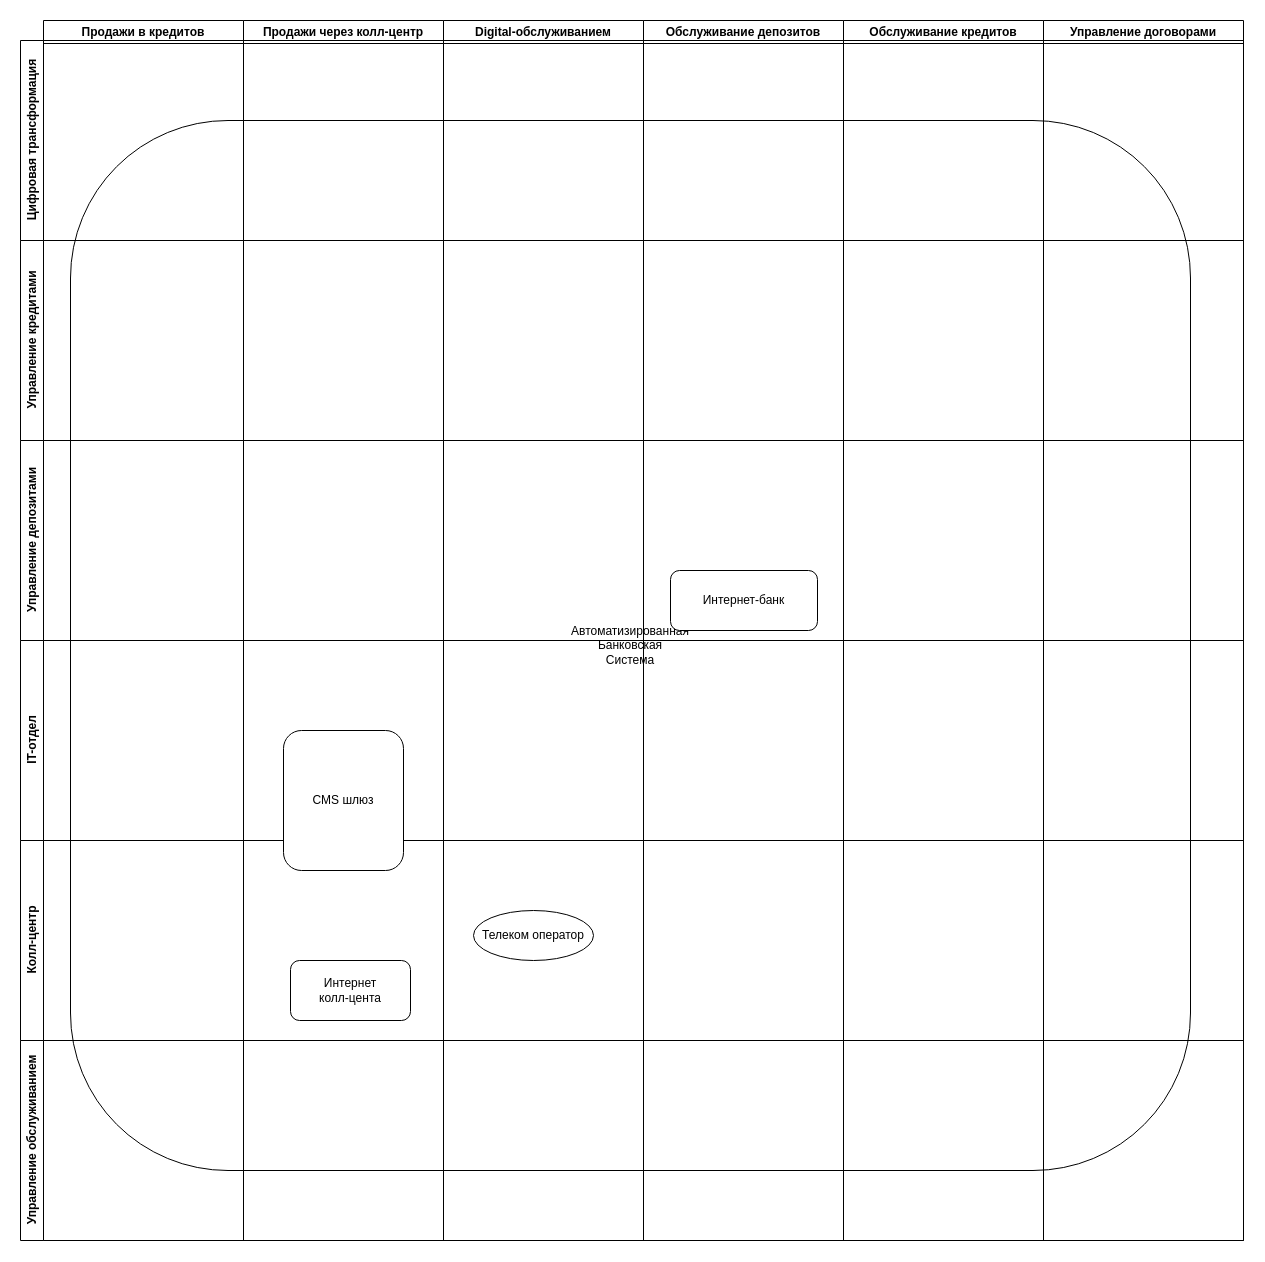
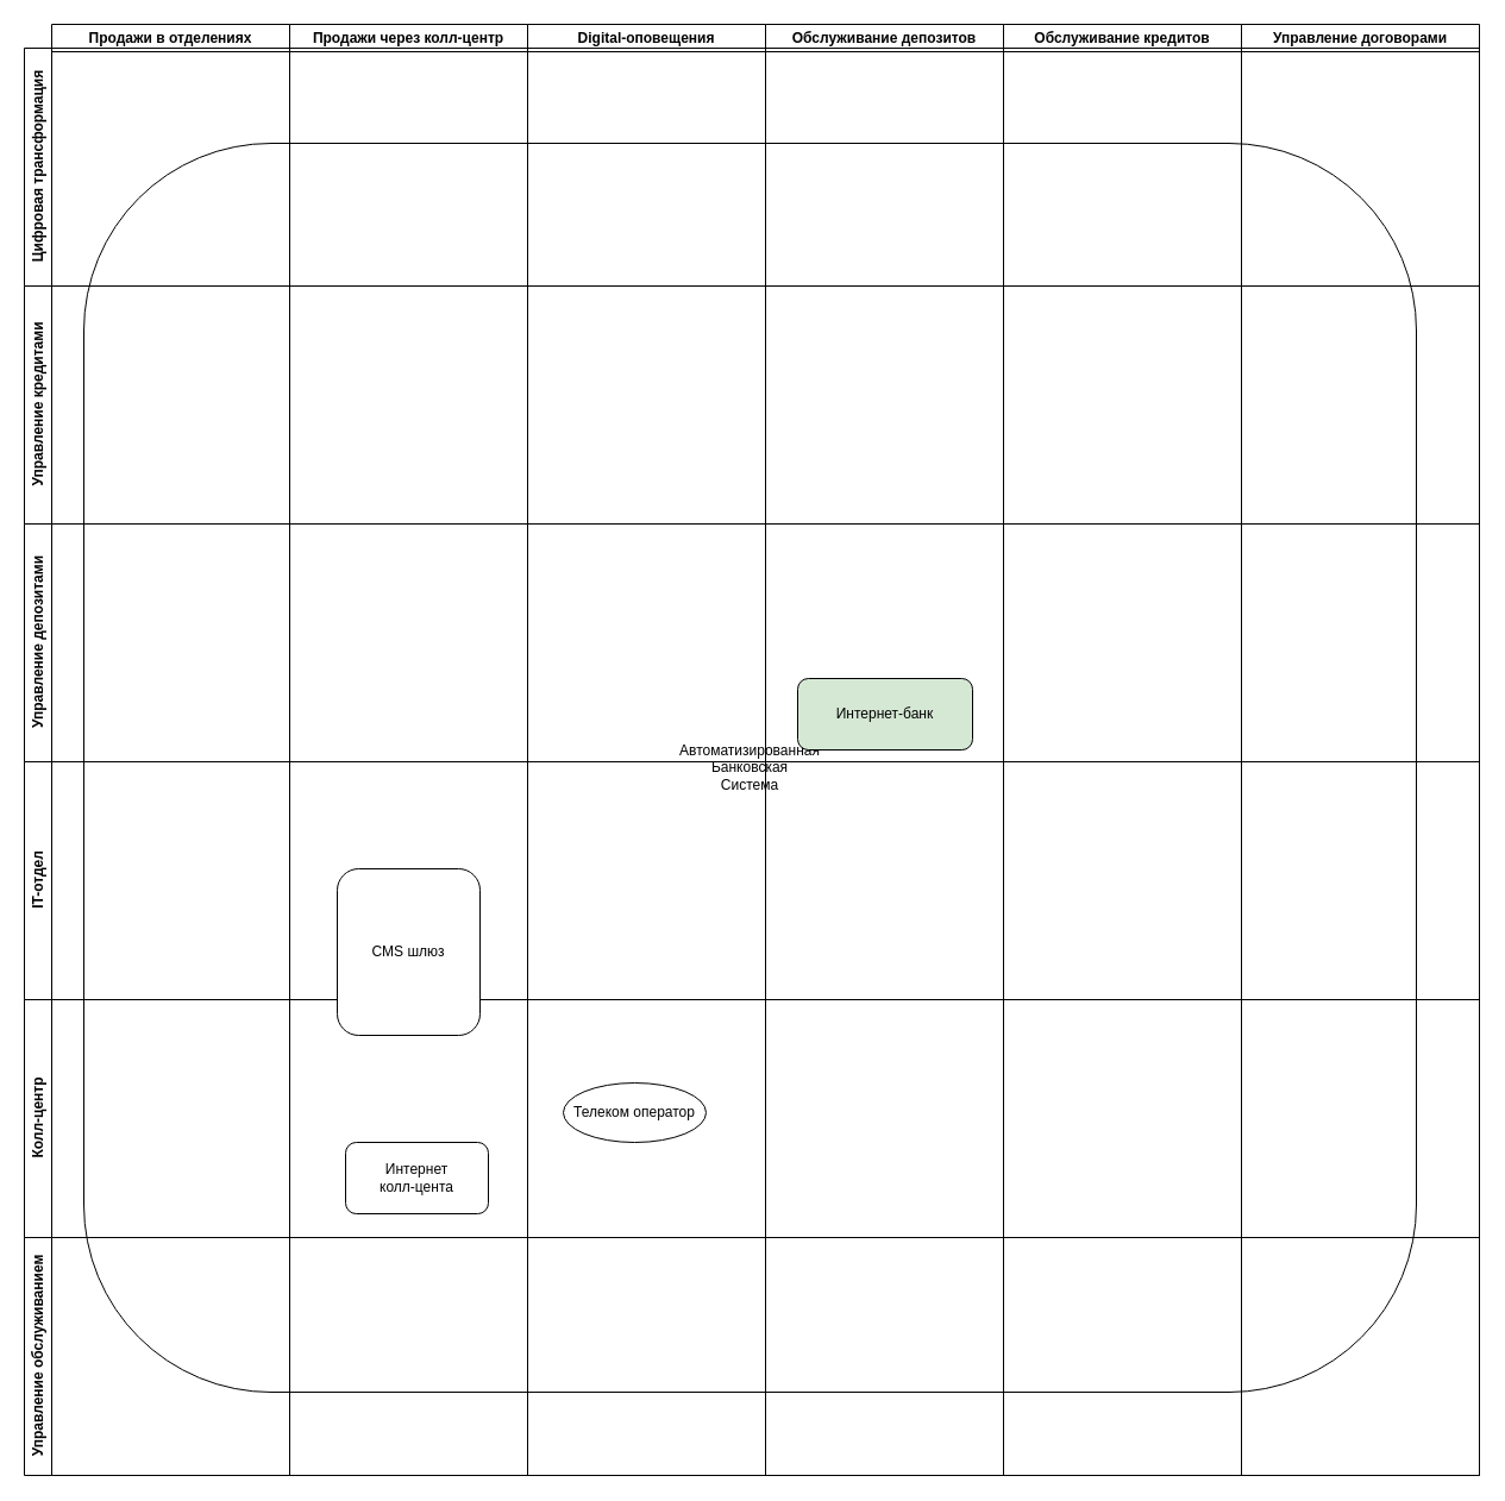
- <mxCell id="6" value="Продажи в кредитов" style="swimlane;whiteSpace=wrap;html=1;" parent="5" vertex="1"><mxGeometry x="23" width="200" height="1220" as="geometry" /></mxCell>
+ <mxCell id="6" value="Продажи в отделениях" style="swimlane;whiteSpace=wrap;html=1;" parent="5" vertex="1"><mxGeometry x="23" width="200" height="1220" as="geometry" /></mxCell>
- <mxCell id="8" value="Digital-обслуживанием" style="swimlane;whiteSpace=wrap;html=1;" parent="5" vertex="1"><mxGeometry x="423" width="200" height="1220" as="geometry" /></mxCell>
+ <mxCell id="8" value="Digital-оповещения" style="swimlane;whiteSpace=wrap;html=1;" parent="5" vertex="1"><mxGeometry x="423" width="200" height="1220" as="geometry" /></mxCell>
- <mxCell id="18" value="Интернет-&lt;span style=&quot;background-color: initial;&quot;&gt;банк&lt;/span&gt;" style="rounded=1;whiteSpace=wrap;html=1;" parent="11" vertex="1"><mxGeometry x="650" y="530" width="147" height="60" as="geometry" /></mxCell>
+ <mxCell id="18" value="Интернет-&lt;span style=&quot;background-color: initial;&quot;&gt;банк&lt;/span&gt;" style="rounded=1;whiteSpace=wrap;html=1;fillColor=#d5e8d4;" parent="11" vertex="1"><mxGeometry x="650" y="530" width="147" height="60" as="geometry" /></mxCell>
